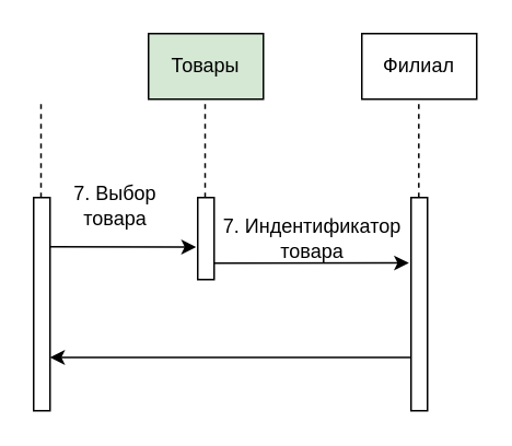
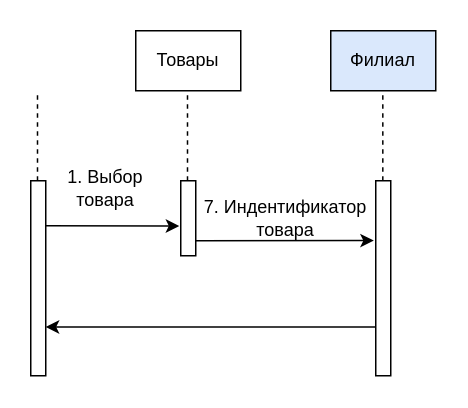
- <mxCell id="5" value="Товары" style="rounded=0;whiteSpace=wrap;html=1;fillColor=#d5e8d4;" vertex="1" parent="1"><mxGeometry x="90" y="20" width="70" height="40" as="geometry" /></mxCell>
+ <mxCell id="5" value="Товары" style="rounded=0;whiteSpace=wrap;html=1;" vertex="1" parent="1"><mxGeometry x="90" y="20" width="70" height="40" as="geometry" /></mxCell>
- <mxCell id="6" value="Филиал" style="rounded=0;whiteSpace=wrap;html=1;" vertex="1" parent="1"><mxGeometry x="220" y="20" width="70" height="40" as="geometry" /></mxCell>
+ <mxCell id="6" value="Филиал" style="rounded=0;whiteSpace=wrap;html=1;fillColor=#dae8fc;" vertex="1" parent="1"><mxGeometry x="220" y="20" width="70" height="40" as="geometry" /></mxCell>
- <mxCell id="10" value="7. Выбор товара" style="text;html=1;strokeColor=none;fillColor=none;align=center;verticalAlign=middle;whiteSpace=wrap;rounded=0;" vertex="1" parent="1"><mxGeometry x="40" y="110" width="60" height="30" as="geometry" /></mxCell>
+ <mxCell id="10" value="1. Выбор товара" style="text;html=1;strokeColor=none;fillColor=none;align=center;verticalAlign=middle;whiteSpace=wrap;rounded=0;" vertex="1" parent="1"><mxGeometry x="40" y="110" width="60" height="30" as="geometry" /></mxCell>
